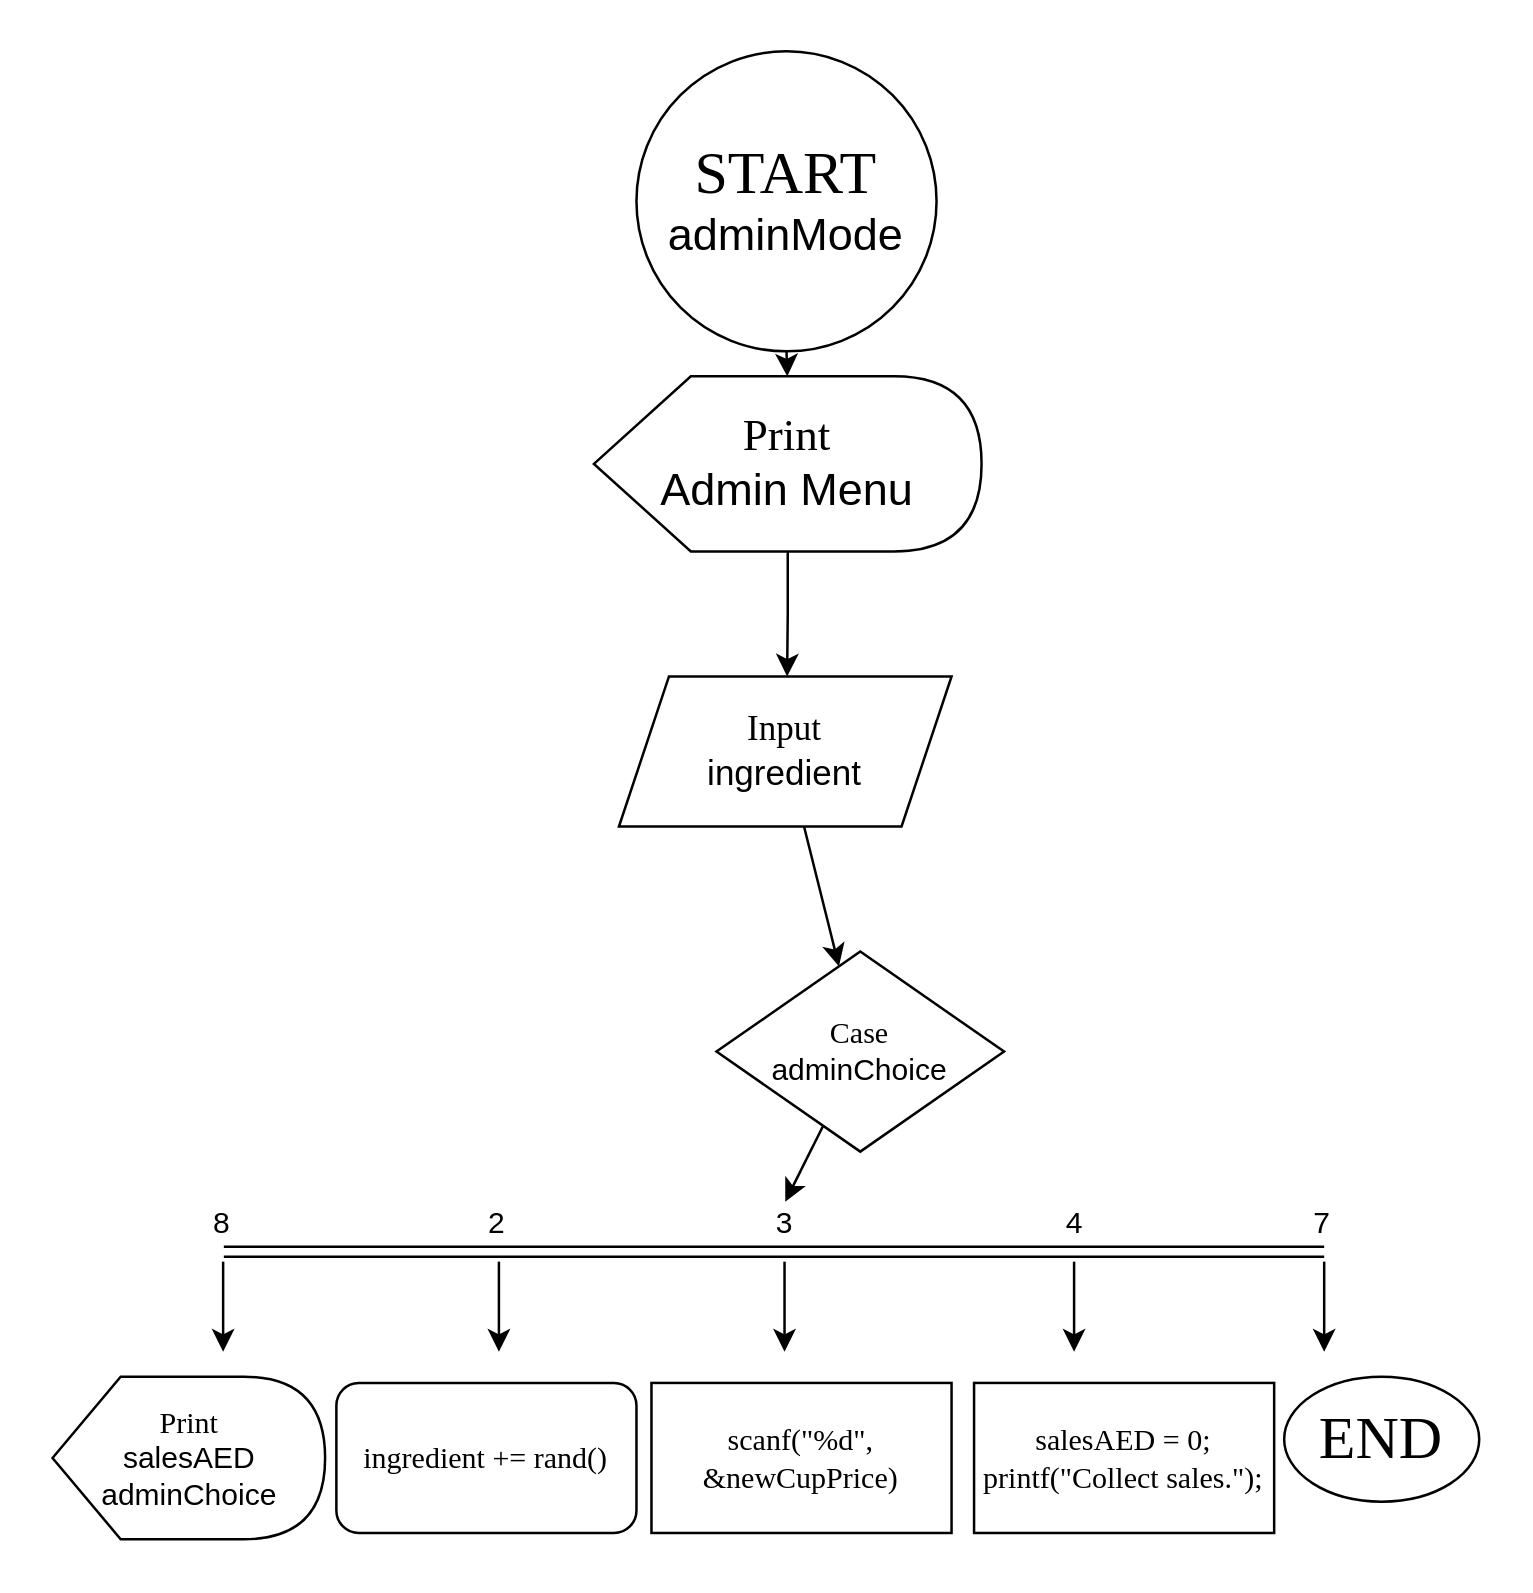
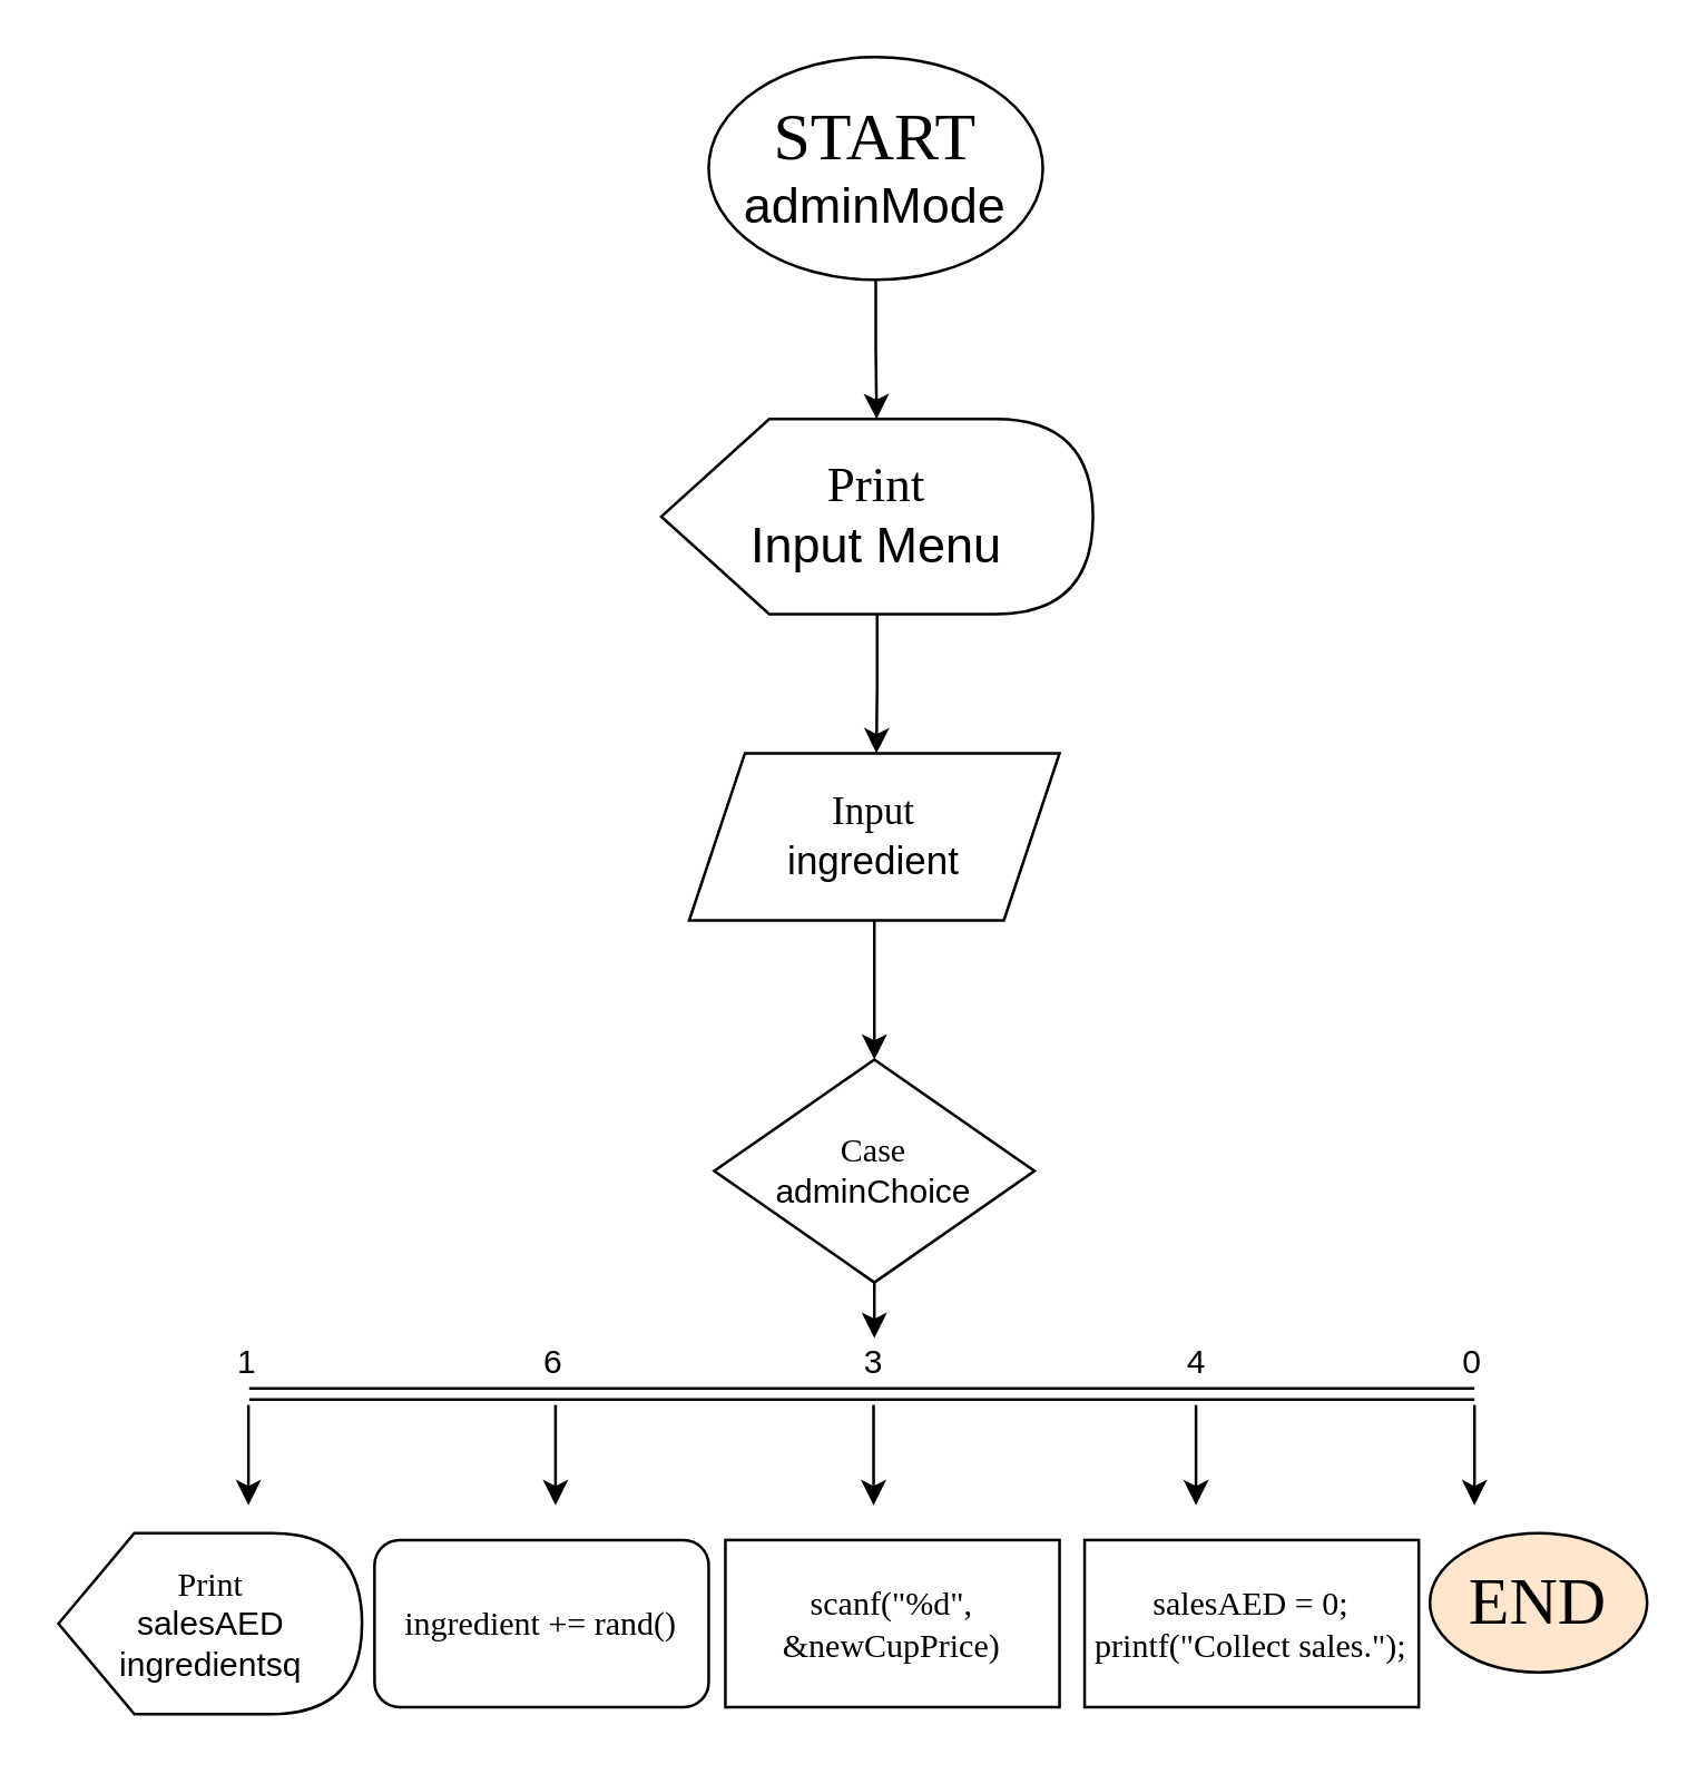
- <mxCell id="3" value="&lt;font style=&quot;font-size: 24px;&quot; face=&quot;Lucida Console&quot;&gt;START&lt;/font&gt;&lt;div&gt;&lt;span style=&quot;font-size: 18px;&quot;&gt;adminMode&lt;/span&gt;&lt;/div&gt;" style="ellipse;whiteSpace=wrap;html=1;" parent="1" vertex="1"><mxGeometry x="254" y="20" width="120" height="120" as="geometry" /></mxCell>
+ <mxCell id="3" value="&lt;font style=&quot;font-size: 24px;&quot; face=&quot;Lucida Console&quot;&gt;START&lt;/font&gt;&lt;div&gt;&lt;span style=&quot;font-size: 18px;&quot;&gt;adminMode&lt;/span&gt;&lt;/div&gt;" style="ellipse;whiteSpace=wrap;html=1;" parent="1" vertex="1"><mxGeometry x="254" y="20" width="120" height="80" as="geometry" /></mxCell>
- <mxCell id="5" value="&lt;div&gt;&lt;span style=&quot;font-size: 18px; font-family: &amp;quot;Lucida Console&amp;quot;; background-color: initial;&quot;&gt;Print&lt;/span&gt;&lt;/div&gt;&lt;div&gt;&lt;span style=&quot;font-size: 18px;&quot;&gt;Admin Menu&lt;/span&gt;&lt;/div&gt;" style="shape=display;whiteSpace=wrap;html=1;" parent="1" vertex="1"><mxGeometry x="237" y="150" width="155" height="70" as="geometry" /></mxCell>
+ <mxCell id="5" value="&lt;div&gt;&lt;span style=&quot;font-size: 18px; font-family: &amp;quot;Lucida Console&amp;quot;; background-color: initial;&quot;&gt;Print&lt;/span&gt;&lt;/div&gt;&lt;div&gt;&lt;span style=&quot;font-size: 18px;&quot;&gt;Input Menu&lt;/span&gt;&lt;/div&gt;" style="shape=display;whiteSpace=wrap;html=1;" parent="1" vertex="1"><mxGeometry x="237" y="150" width="155" height="70" as="geometry" /></mxCell>
- <mxCell id="9" value="&lt;font face=&quot;Lucida Console&quot;&gt;Case&lt;/font&gt;&lt;br&gt;adminChoice" style="rhombus;whiteSpace=wrap;html=1;" parent="1" vertex="1"><mxGeometry x="286" y="380" width="115" height="80" as="geometry" /></mxCell>
+ <mxCell id="9" value="&lt;font face=&quot;Lucida Console&quot;&gt;Case&lt;/font&gt;&lt;br&gt;adminChoice" style="rhombus;whiteSpace=wrap;html=1;" parent="1" vertex="1"><mxGeometry x="256" y="380" width="115" height="80" as="geometry" /></mxCell>
- <mxCell id="11" value="&lt;font face=&quot;Helvetica&quot;&gt;8&lt;/font&gt;" style="text;html=1;align=center;verticalAlign=middle;resizable=0;points=[];autosize=1;strokeColor=none;fillColor=none;" parent="1" vertex="1"><mxGeometry x="73" y="474" width="30" height="30" as="geometry" /></mxCell>
+ <mxCell id="11" value="&lt;font face=&quot;Helvetica&quot;&gt;1&lt;/font&gt;" style="text;html=1;align=center;verticalAlign=middle;resizable=0;points=[];autosize=1;strokeColor=none;fillColor=none;" parent="1" vertex="1"><mxGeometry x="73" y="474" width="30" height="30" as="geometry" /></mxCell>
- <mxCell id="20" value="&lt;font face=&quot;Helvetica&quot;&gt;2&lt;/font&gt;" style="text;html=1;align=center;verticalAlign=middle;resizable=0;points=[];autosize=1;strokeColor=none;fillColor=none;" vertex="1" parent="1"><mxGeometry x="183" y="474" width="30" height="30" as="geometry" /></mxCell>
+ <mxCell id="20" value="&lt;font face=&quot;Helvetica&quot;&gt;6&lt;/font&gt;" style="text;html=1;align=center;verticalAlign=middle;resizable=0;points=[];autosize=1;strokeColor=none;fillColor=none;" vertex="1" parent="1"><mxGeometry x="183" y="474" width="30" height="30" as="geometry" /></mxCell>
- <mxCell id="14" value="&lt;font face=&quot;Helvetica&quot;&gt;7&lt;/font&gt;" style="text;html=1;align=center;verticalAlign=middle;resizable=0;points=[];autosize=1;strokeColor=none;fillColor=none;" parent="1" vertex="1"><mxGeometry x="513" y="474" width="30" height="30" as="geometry" /></mxCell>
+ <mxCell id="14" value="&lt;font face=&quot;Helvetica&quot;&gt;0&lt;/font&gt;" style="text;html=1;align=center;verticalAlign=middle;resizable=0;points=[];autosize=1;strokeColor=none;fillColor=none;" parent="1" vertex="1"><mxGeometry x="513" y="474" width="30" height="30" as="geometry" /></mxCell>
- <mxCell id="15" value="&lt;font style=&quot;font-size: 24px;&quot; face=&quot;Lucida Console&quot;&gt;END&lt;/font&gt;" style="ellipse;whiteSpace=wrap;html=1;" parent="1" vertex="1"><mxGeometry x="513" y="550" width="78" height="50" as="geometry" /></mxCell>
+ <mxCell id="15" value="&lt;font style=&quot;font-size: 24px;&quot; face=&quot;Lucida Console&quot;&gt;END&lt;/font&gt;" style="ellipse;whiteSpace=wrap;html=1;fillColor=#ffe6cc;" parent="1" vertex="1"><mxGeometry x="513" y="550" width="78" height="50" as="geometry" /></mxCell>
- <mxCell id="19" value="&lt;div&gt;&lt;font face=&quot;Lucida Console&quot;&gt;Print&lt;/font&gt;&lt;/div&gt;&lt;div&gt;salesAED&lt;/div&gt;&lt;div&gt;adminChoice&lt;br&gt;&lt;/div&gt;" style="shape=display;whiteSpace=wrap;html=1;" vertex="1" parent="1"><mxGeometry x="20.5" y="550" width="109" height="65" as="geometry" /></mxCell>
+ <mxCell id="19" value="&lt;div&gt;&lt;font face=&quot;Lucida Console&quot;&gt;Print&lt;/font&gt;&lt;/div&gt;&lt;div&gt;salesAED&lt;/div&gt;&lt;div&gt;ingredientsq&lt;br&gt;&lt;/div&gt;" style="shape=display;whiteSpace=wrap;html=1;" vertex="1" parent="1"><mxGeometry x="20.5" y="550" width="109" height="65" as="geometry" /></mxCell>
